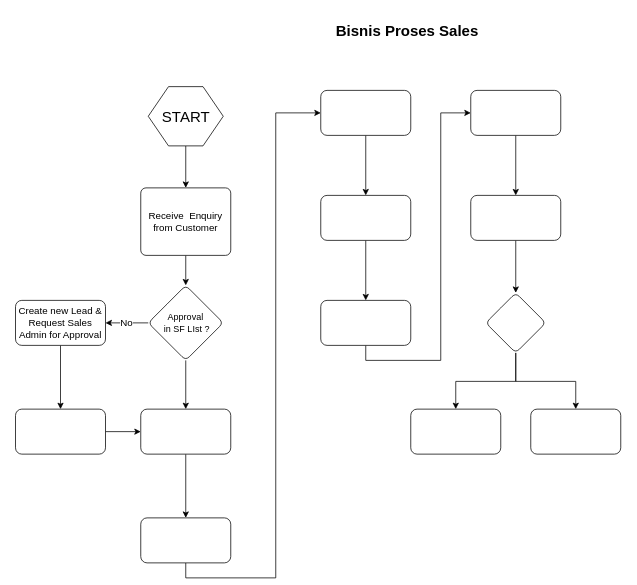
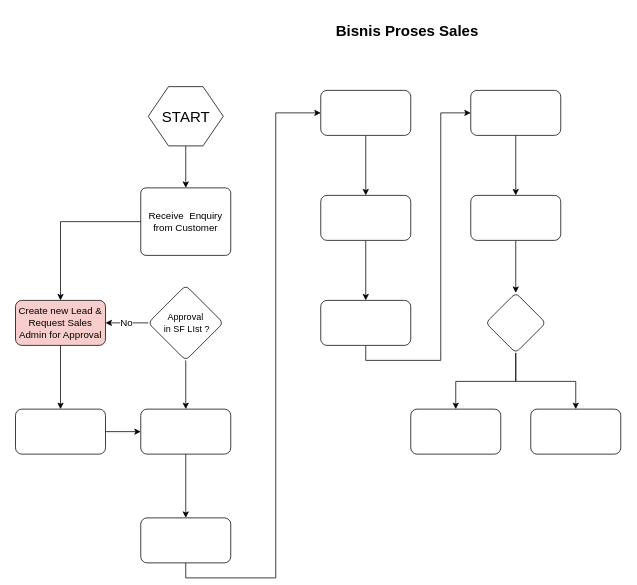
- <mxCell id="5" value="" style="edgeStyle=orthogonalEdgeStyle;rounded=0;orthogonalLoop=1;jettySize=auto;html=1;fontSize=13;" parent="1" source="6" target="9" edge="1"><mxGeometry relative="1" as="geometry" /></mxCell>
+ <mxCell id="5" value="" style="edgeStyle=orthogonalEdgeStyle;rounded=0;orthogonalLoop=1;jettySize=auto;html=1;fontSize=13;" parent="1" source="6" target="15" edge="1"><mxGeometry relative="1" as="geometry" /></mxCell>
- <mxCell id="15" value="Create new Lead &amp;amp; Request Sales Admin for Approval" style="whiteSpace=wrap;html=1;fontSize=13;rounded=1;arcSize=14;strokeWidth=1;" parent="1" vertex="1"><mxGeometry x="20" y="400" width="120" height="60" as="geometry" /></mxCell>
+ <mxCell id="15" value="Create new Lead &amp;amp; Request Sales Admin for Approval" style="whiteSpace=wrap;html=1;fontSize=13;rounded=1;arcSize=14;strokeWidth=1;fillColor=#f8cecc;" parent="1" vertex="1"><mxGeometry x="20" y="400" width="120" height="60" as="geometry" /></mxCell>
